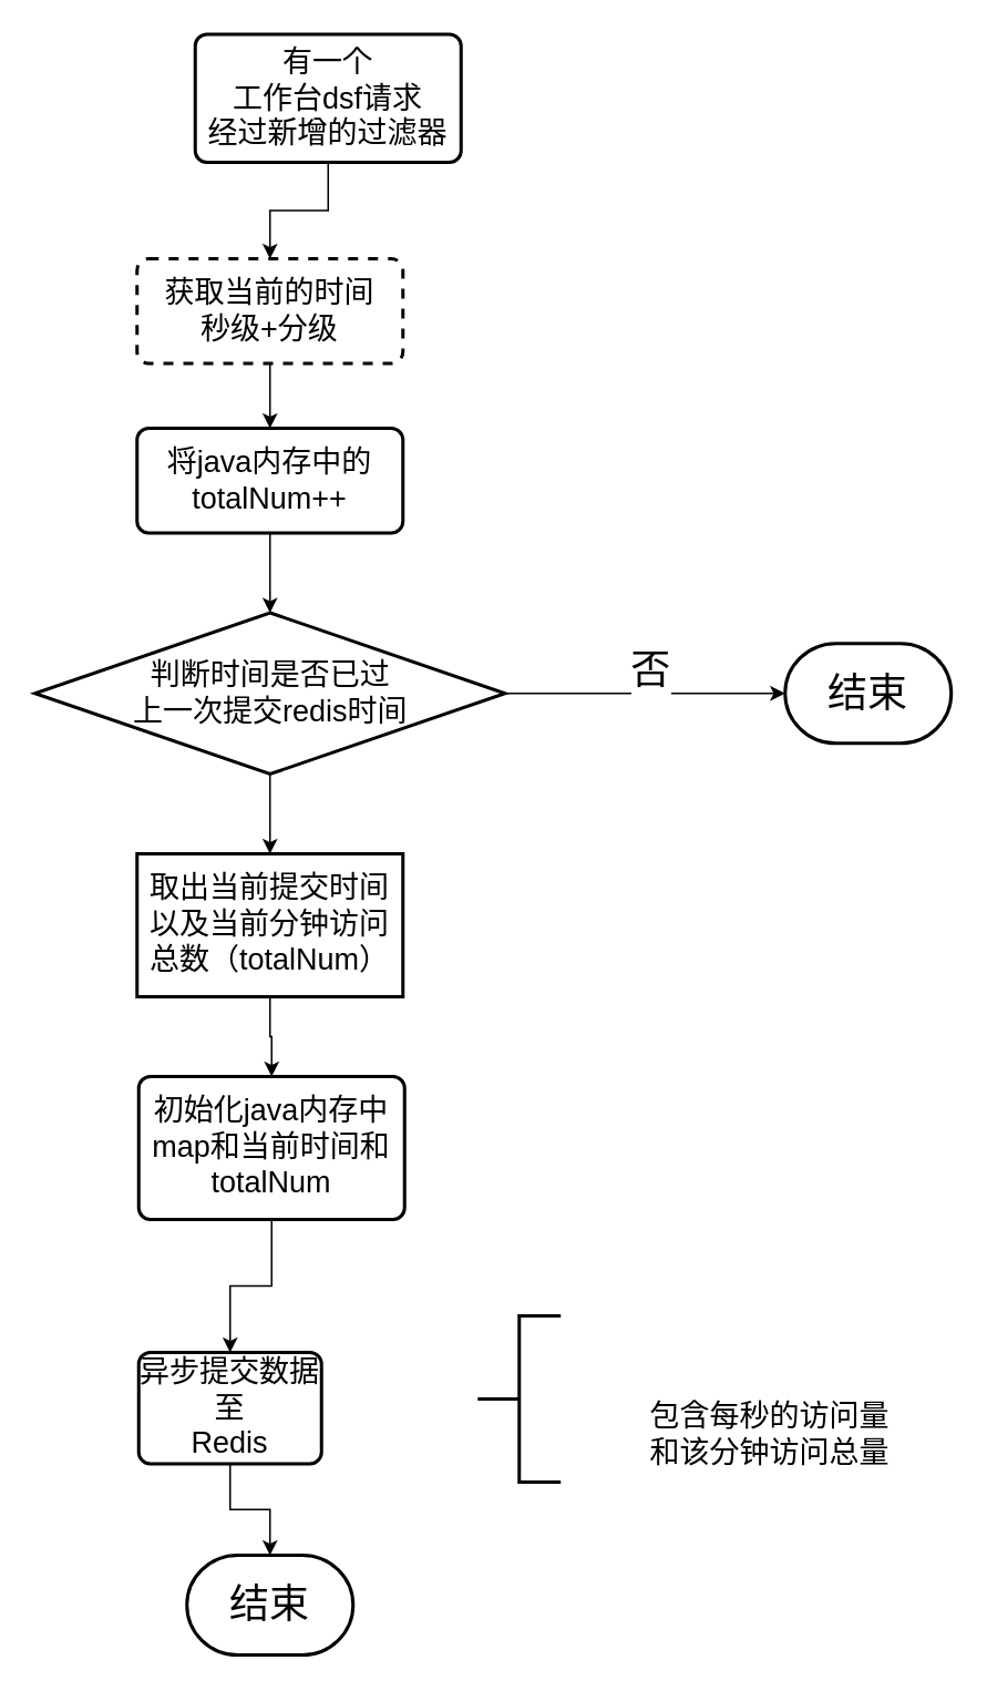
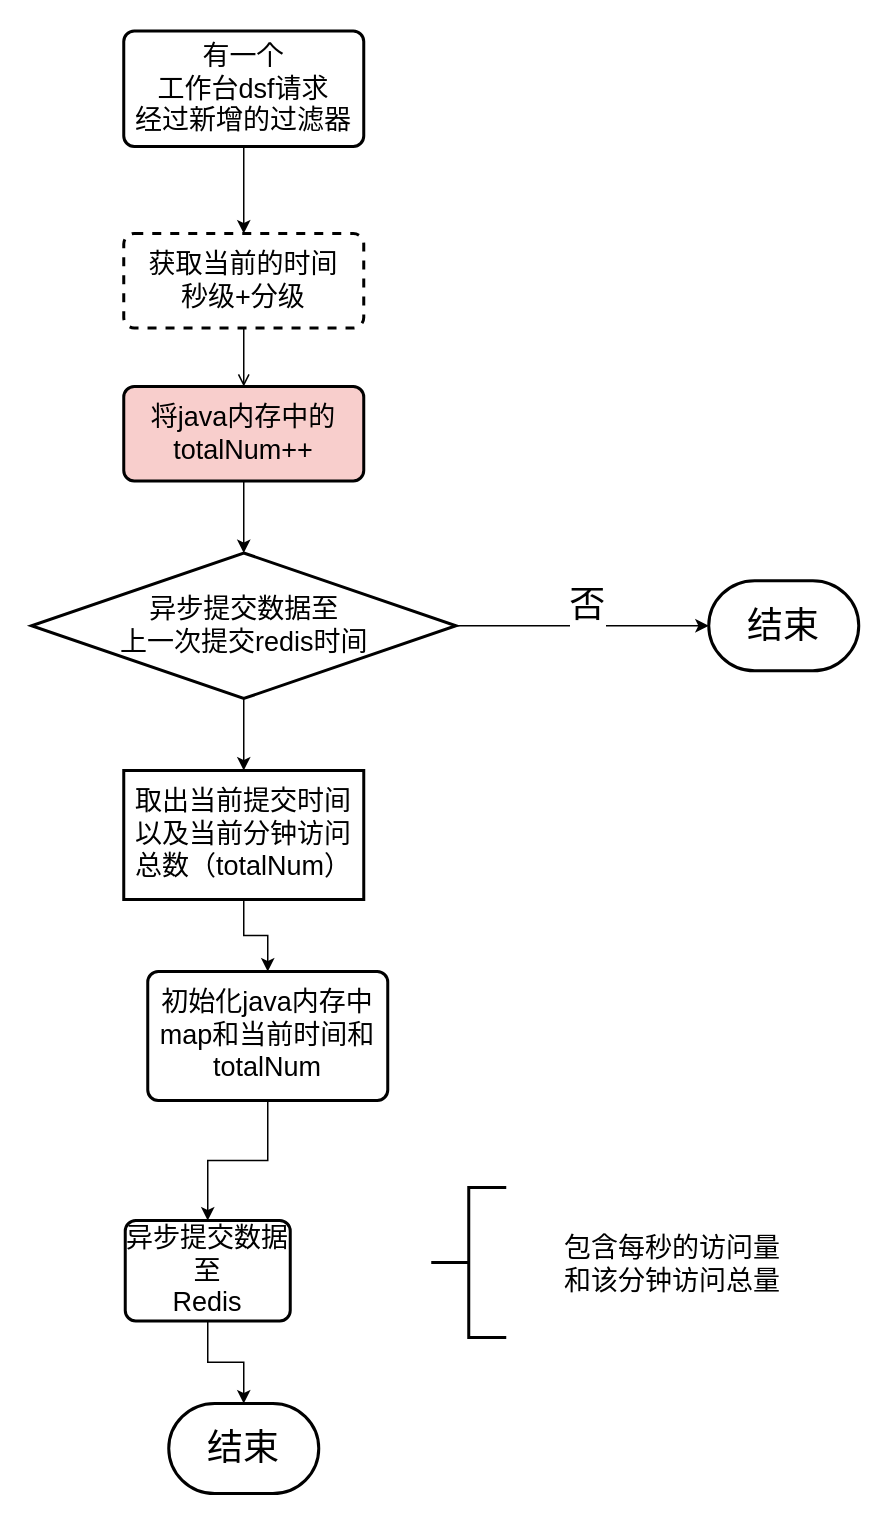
- <mxCell id="12" value="&lt;span style=&quot;font-size: 18px;&quot;&gt;有一个&lt;br&gt;工作台dsf请求&lt;br&gt;经过新增的过滤器&lt;br&gt;&lt;/span&gt;" style="rounded=1;whiteSpace=wrap;html=1;absoluteArcSize=1;arcSize=14;strokeWidth=2;" vertex="1" parent="1"><mxGeometry x="117" y="20" width="160" height="77" as="geometry" /></mxCell>
+ <mxCell id="12" value="&lt;span style=&quot;font-size: 18px;&quot;&gt;有一个&lt;br&gt;工作台dsf请求&lt;br&gt;经过新增的过滤器&lt;br&gt;&lt;/span&gt;" style="rounded=1;whiteSpace=wrap;html=1;absoluteArcSize=1;arcSize=14;strokeWidth=2;" vertex="1" parent="1"><mxGeometry x="82" y="20" width="160" height="77" as="geometry" /></mxCell>
- <mxCell id="3" style="edgeStyle=orthogonalEdgeStyle;rounded=0;orthogonalLoop=1;jettySize=auto;html=1;exitX=0.5;exitY=1;exitDx=0;exitDy=0;" edge="1" parent="1" source="4" target="5"><mxGeometry relative="1" as="geometry" /></mxCell>
+ <mxCell id="3" style="edgeStyle=orthogonalEdgeStyle;rounded=0;orthogonalLoop=1;jettySize=auto;html=1;exitX=0.5;exitY=1;exitDx=0;exitDy=0;endArrow=open;" edge="1" parent="1" source="4" target="5"><mxGeometry relative="1" as="geometry" /></mxCell>
- <mxCell id="5" value="&lt;font style=&quot;font-size: 18px;&quot;&gt;将java内存中的&lt;br&gt;totalNum++&lt;/font&gt;" style="rounded=1;whiteSpace=wrap;html=1;absoluteArcSize=1;arcSize=14;strokeWidth=2;" vertex="1" parent="1"><mxGeometry x="82" y="257" width="160" height="63" as="geometry" /></mxCell>
+ <mxCell id="5" value="&lt;font style=&quot;font-size: 18px;&quot;&gt;将java内存中的&lt;br&gt;totalNum++&lt;/font&gt;" style="rounded=1;whiteSpace=wrap;html=1;absoluteArcSize=1;arcSize=14;strokeWidth=2;fillColor=#f8cecc;" vertex="1" parent="1"><mxGeometry x="82" y="257" width="160" height="63" as="geometry" /></mxCell>
- <mxCell id="9" value="&lt;font style=&quot;font-size: 18px;&quot;&gt;判断时间是否已过&lt;br&gt;上一次提交redis时间&lt;/font&gt;" style="strokeWidth=2;html=1;shape=mxgraph.flowchart.decision;whiteSpace=wrap;" vertex="1" parent="1"><mxGeometry x="20.5" y="368" width="283" height="97" as="geometry" /></mxCell>
+ <mxCell id="9" value="&lt;font style=&quot;font-size: 18px;&quot;&gt;异步提交数据至&lt;br&gt;上一次提交redis时间&lt;/font&gt;" style="strokeWidth=2;html=1;shape=mxgraph.flowchart.decision;whiteSpace=wrap;" vertex="1" parent="1"><mxGeometry x="20.5" y="368" width="283" height="97" as="geometry" /></mxCell>
- <mxCell id="17" value="&lt;font style=&quot;font-size: 18px;&quot;&gt;初始化java内存中&lt;br&gt;map和当前时间和totalNum&lt;/font&gt;" style="rounded=1;whiteSpace=wrap;html=1;absoluteArcSize=1;arcSize=14;strokeWidth=2;" vertex="1" parent="1"><mxGeometry x="83" y="647" width="160" height="86" as="geometry" /></mxCell>
+ <mxCell id="17" value="&lt;font style=&quot;font-size: 18px;&quot;&gt;初始化java内存中&lt;br&gt;map和当前时间和totalNum&lt;/font&gt;" style="rounded=1;whiteSpace=wrap;html=1;absoluteArcSize=1;arcSize=14;strokeWidth=2;" vertex="1" parent="1"><mxGeometry x="98" y="647" width="160" height="86" as="geometry" /></mxCell>
- <mxCell id="20" value="&lt;font style=&quot;font-size: 18px;&quot;&gt;包含每秒的访问量和该分钟访问总量&lt;/font&gt;" style="text;strokeColor=none;align=center;fillColor=none;html=1;verticalAlign=middle;whiteSpace=wrap;rounded=0;" vertex="1" parent="1"><mxGeometry x="383" y="848" width="160" height="30" as="geometry" /></mxCell>
+ <mxCell id="20" value="&lt;font style=&quot;font-size: 18px;&quot;&gt;包含每秒的访问量和该分钟访问总量&lt;/font&gt;" style="text;strokeColor=none;align=center;fillColor=none;html=1;verticalAlign=middle;whiteSpace=wrap;rounded=0;" vertex="1" parent="1"><mxGeometry x="368" y="828" width="160" height="30" as="geometry" /></mxCell>
